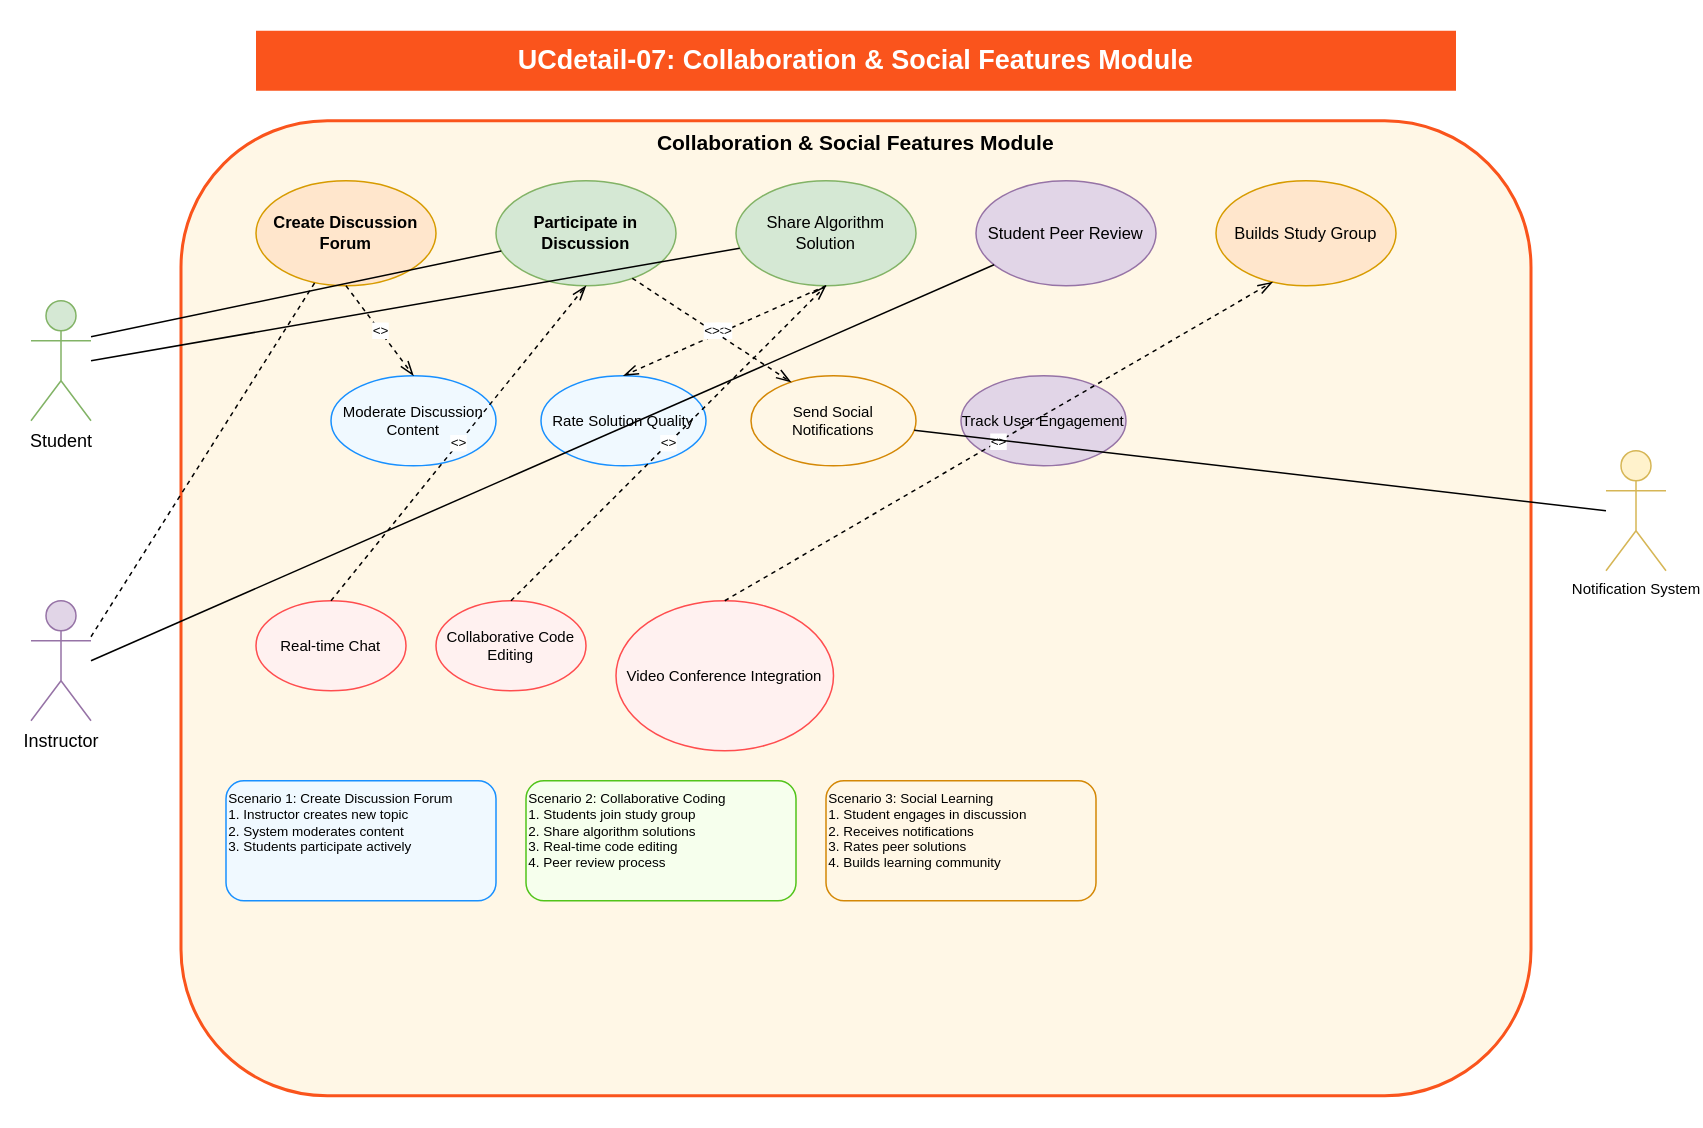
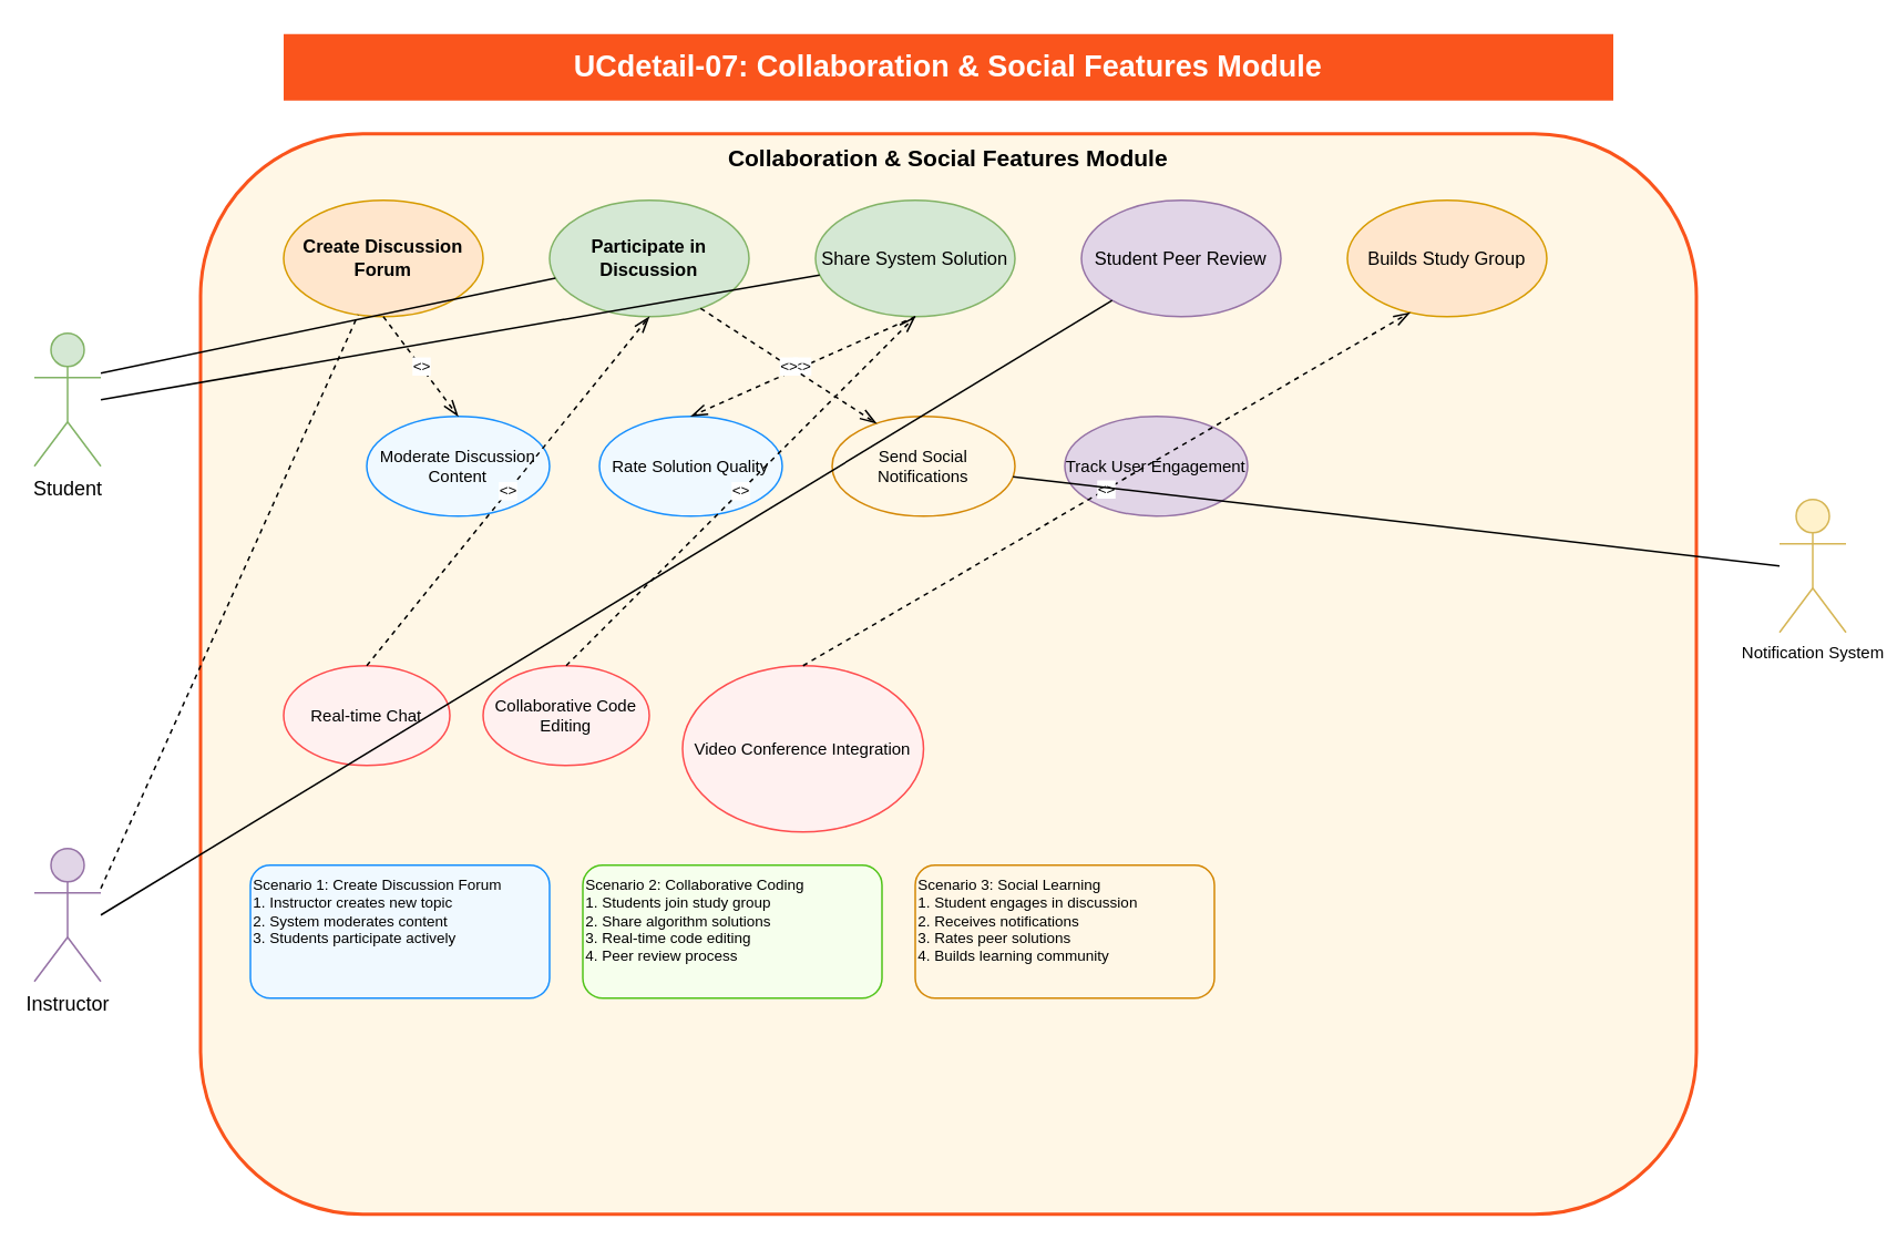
- <mxCell id="9" value="Share Algorithm Solution" style="ellipse;whiteSpace=wrap;html=1;fontSize=11;fillColor=#d5e8d4;strokeColor=#82b366" vertex="1" parent="1"><mxGeometry x="490" y="120" width="120" height="70" as="geometry" /></mxCell>
+ <mxCell id="9" value="Share System Solution" style="ellipse;whiteSpace=wrap;html=1;fontSize=11;fillColor=#d5e8d4;strokeColor=#82b366" vertex="1" parent="1"><mxGeometry x="490" y="120" width="120" height="70" as="geometry" /></mxCell>
- <mxCell id="5" value="Instructor" style="shape=umlActor;verticalLabelPosition=bottom;verticalAlign=top;html=1;outlineConnect=0;fontSize=12;fillColor=#e1d5e7;strokeColor=#9673a6" vertex="1" parent="1"><mxGeometry x="20" y="400" width="40" height="80" as="geometry" /></mxCell>
+ <mxCell id="5" value="Instructor" style="shape=umlActor;verticalLabelPosition=bottom;verticalAlign=top;html=1;outlineConnect=0;fontSize=12;fillColor=#e1d5e7;strokeColor=#9673a6" vertex="1" parent="1"><mxGeometry x="20" y="510" width="40" height="80" as="geometry" /></mxCell>
